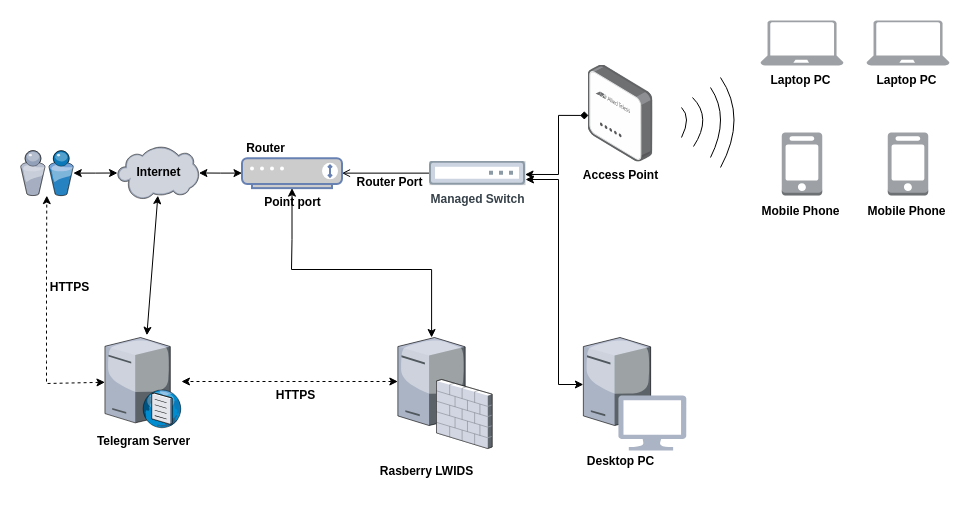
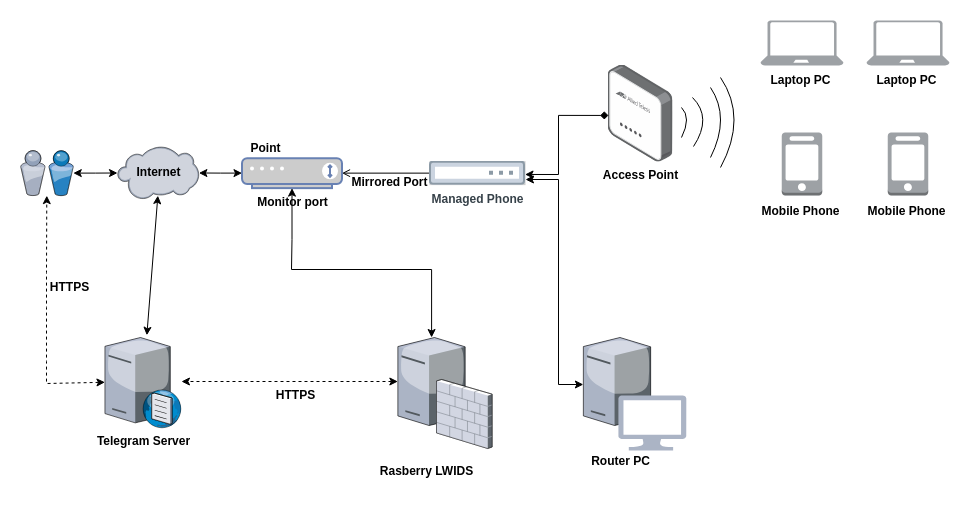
- <mxCell id="11" value="Access Point" style="image;points=[];aspect=fixed;html=1;align=center;shadow=0;dashed=0;image=img/lib/allied_telesis/wireless/Access_Point_Indoor.svg;fontStyle=1" parent="1" vertex="1"><mxGeometry x="587.5" y="64.51" width="65" height="96.97" as="geometry" /></mxCell>
+ <mxCell id="11" value="Access Point" style="image;points=[];aspect=fixed;html=1;align=center;shadow=0;dashed=0;image=img/lib/allied_telesis/wireless/Access_Point_Indoor.svg;fontStyle=1" parent="1" vertex="1"><mxGeometry x="607.5" y="64.51" width="65" height="96.97" as="geometry" /></mxCell>
- <mxCell id="33" value="Router" style="text;html=1;align=center;verticalAlign=middle;resizable=0;points=[];autosize=1;strokeColor=none;fillColor=none;fontStyle=1" parent="1" vertex="1"><mxGeometry x="235" y="133" width="60" height="30" as="geometry" /></mxCell>
+ <mxCell id="33" value="Point" style="text;html=1;align=center;verticalAlign=middle;resizable=0;points=[];autosize=1;strokeColor=none;fillColor=none;fontStyle=1" parent="1" vertex="1"><mxGeometry x="235" y="133" width="60" height="30" as="geometry" /></mxCell>
- <mxCell id="36" value="Router Port" style="text;html=1;align=center;verticalAlign=middle;resizable=0;points=[];autosize=1;strokeColor=none;fillColor=none;fontStyle=1" parent="1" vertex="1"><mxGeometry x="345" y="169" width="88" height="26" as="geometry" /></mxCell>
+ <mxCell id="36" value="Mirrored Port" style="text;html=1;align=center;verticalAlign=middle;resizable=0;points=[];autosize=1;strokeColor=none;fillColor=none;fontStyle=1" parent="1" vertex="1"><mxGeometry x="345" y="169" width="88" height="26" as="geometry" /></mxCell>
- <mxCell id="39" value="&lt;b&gt;Managed Switch&lt;/b&gt;&lt;div&gt;&lt;b&gt;&lt;br&gt;&lt;/b&gt;&lt;/div&gt;" style="image;aspect=fixed;perimeter=ellipsePerimeter;html=1;align=center;fontSize=12;verticalAlign=top;fontColor=#364149;shadow=0;dashed=0;image=img/lib/cumulus/switch_bare_metal_empty.svg;imageBackground=#cccccc;" vertex="1" parent="1"><mxGeometry x="429" y="160.63" width="96" height="24" as="geometry" /></mxCell>
+ <mxCell id="39" value="&lt;b&gt;Managed Phone&lt;/b&gt;&lt;div&gt;&lt;b&gt;&lt;br&gt;&lt;/b&gt;&lt;/div&gt;" style="image;aspect=fixed;perimeter=ellipsePerimeter;html=1;align=center;fontSize=12;verticalAlign=top;fontColor=#364149;shadow=0;dashed=0;image=img/lib/cumulus/switch_bare_metal_empty.svg;imageBackground=#cccccc;" vertex="1" parent="1"><mxGeometry x="429" y="160.63" width="96" height="24" as="geometry" /></mxCell>
- <mxCell id="8" value="Point port" style="fontColor=#000000;verticalAlign=top;verticalLabelPosition=bottom;labelPosition=center;align=center;html=1;outlineConnect=0;fillColor=#CCCCCC;strokeColor=#6881B3;gradientColor=none;gradientDirection=north;strokeWidth=2;shape=mxgraph.networks.modem;fontStyle=1" parent="1" vertex="1"><mxGeometry x="241.5" y="157.63" width="100" height="30" as="geometry" /></mxCell>
+ <mxCell id="8" value="Monitor port" style="fontColor=#000000;verticalAlign=top;verticalLabelPosition=bottom;labelPosition=center;align=center;html=1;outlineConnect=0;fillColor=#CCCCCC;strokeColor=#6881B3;gradientColor=none;gradientDirection=north;strokeWidth=2;shape=mxgraph.networks.modem;fontStyle=1" parent="1" vertex="1"><mxGeometry x="241.5" y="157.63" width="100" height="30" as="geometry" /></mxCell>
- <mxCell id="16" value="Desktop PC" style="text;html=1;align=center;verticalAlign=middle;resizable=0;points=[];autosize=1;strokeColor=none;fillColor=none;fontStyle=1" parent="1" vertex="1"><mxGeometry x="579" y="448" width="82" height="26" as="geometry" /></mxCell>
+ <mxCell id="16" value="Router PC" style="text;html=1;align=center;verticalAlign=middle;resizable=0;points=[];autosize=1;strokeColor=none;fillColor=none;fontStyle=1" parent="1" vertex="1"><mxGeometry x="579" y="448" width="82" height="26" as="geometry" /></mxCell>
